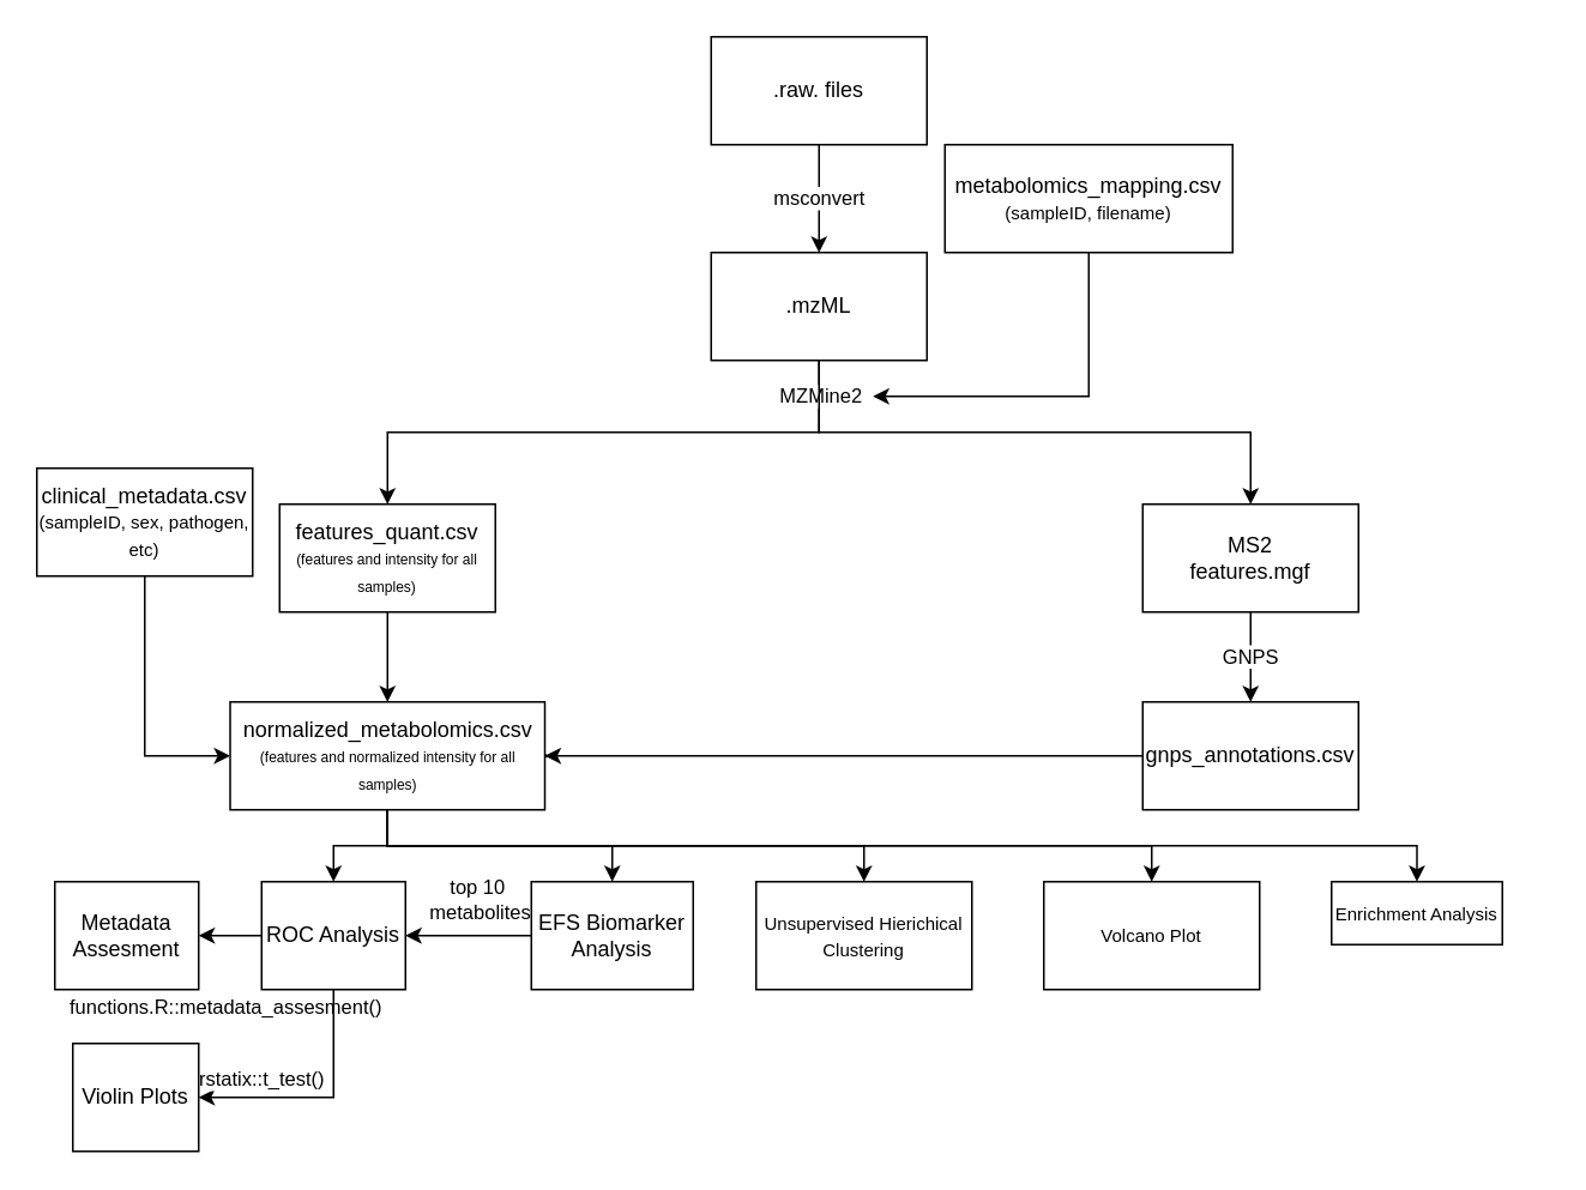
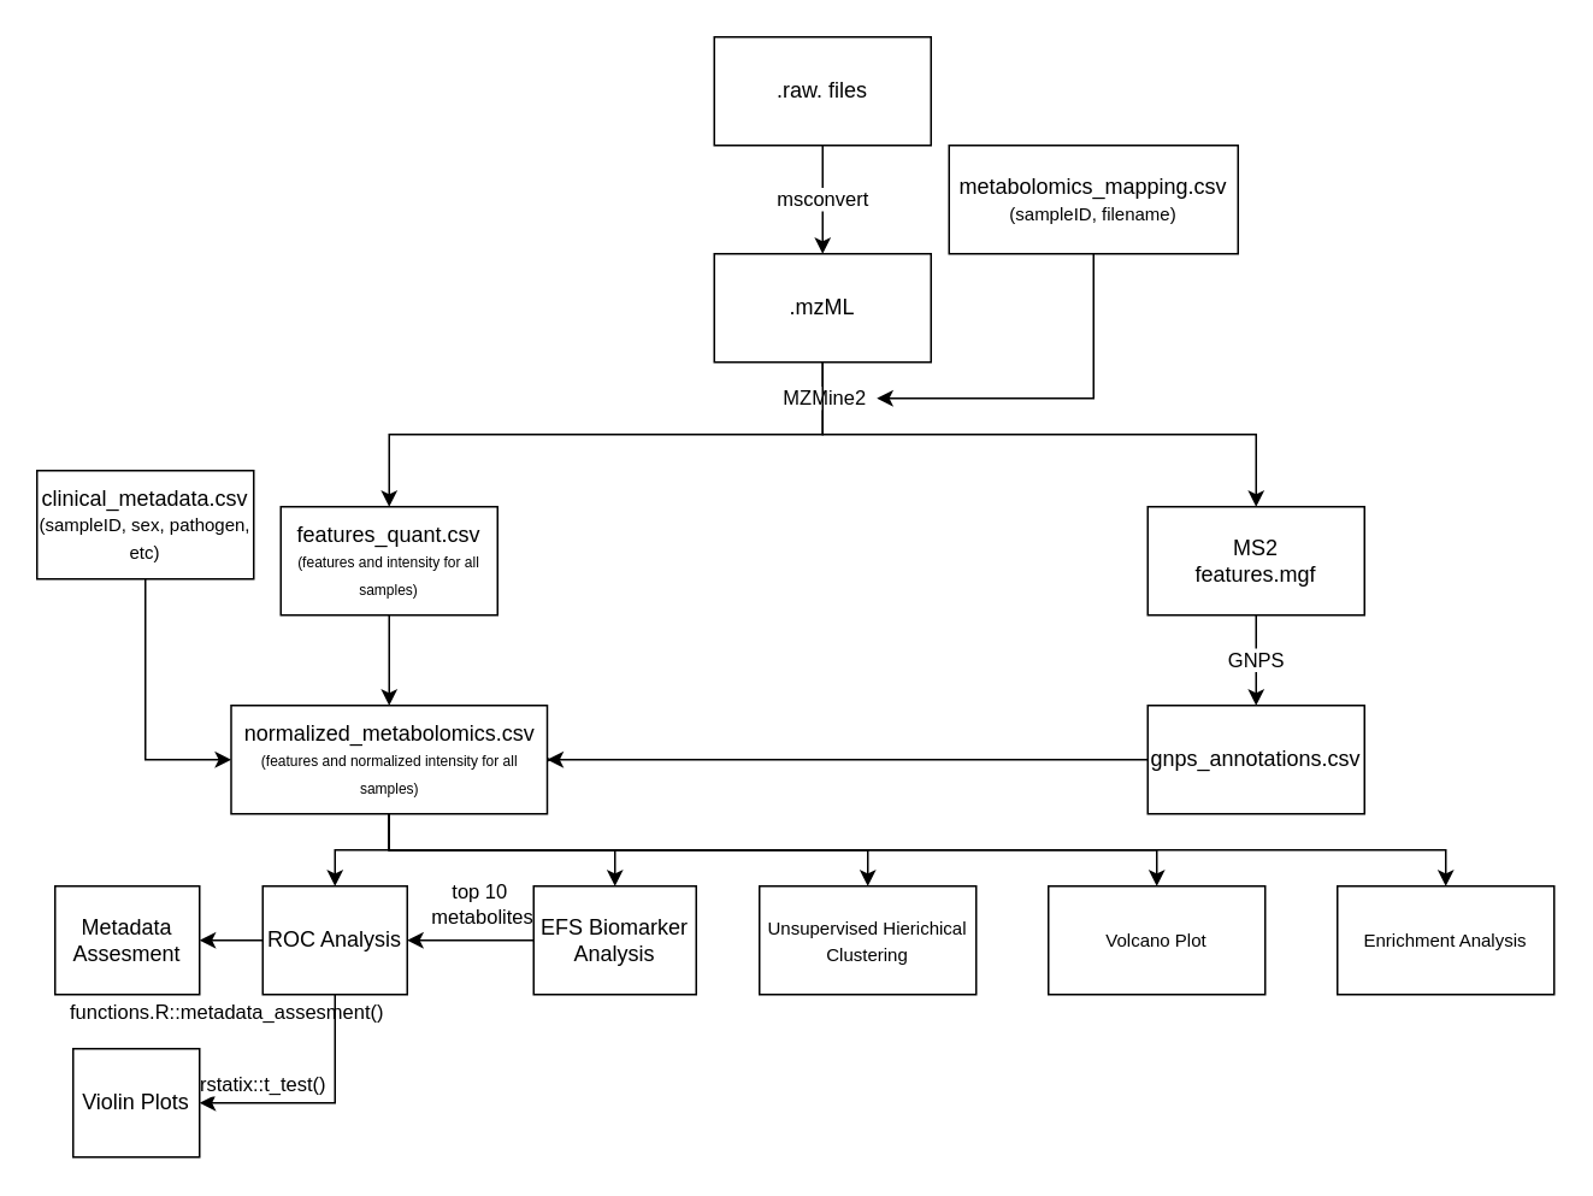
- <mxCell id="34" value="&lt;span style=&quot;font-size: 10px;&quot;&gt;Enrichment Analysis&lt;/span&gt;" style="rounded=0;whiteSpace=wrap;html=1;" parent="1" vertex="1"><mxGeometry x="740" y="490" width="95" height="35" as="geometry" /></mxCell>
+ <mxCell id="34" value="&lt;span style=&quot;font-size: 10px;&quot;&gt;Enrichment Analysis&lt;/span&gt;" style="rounded=0;whiteSpace=wrap;html=1;" parent="1" vertex="1"><mxGeometry x="740" y="490" width="120" height="60" as="geometry" /></mxCell>
